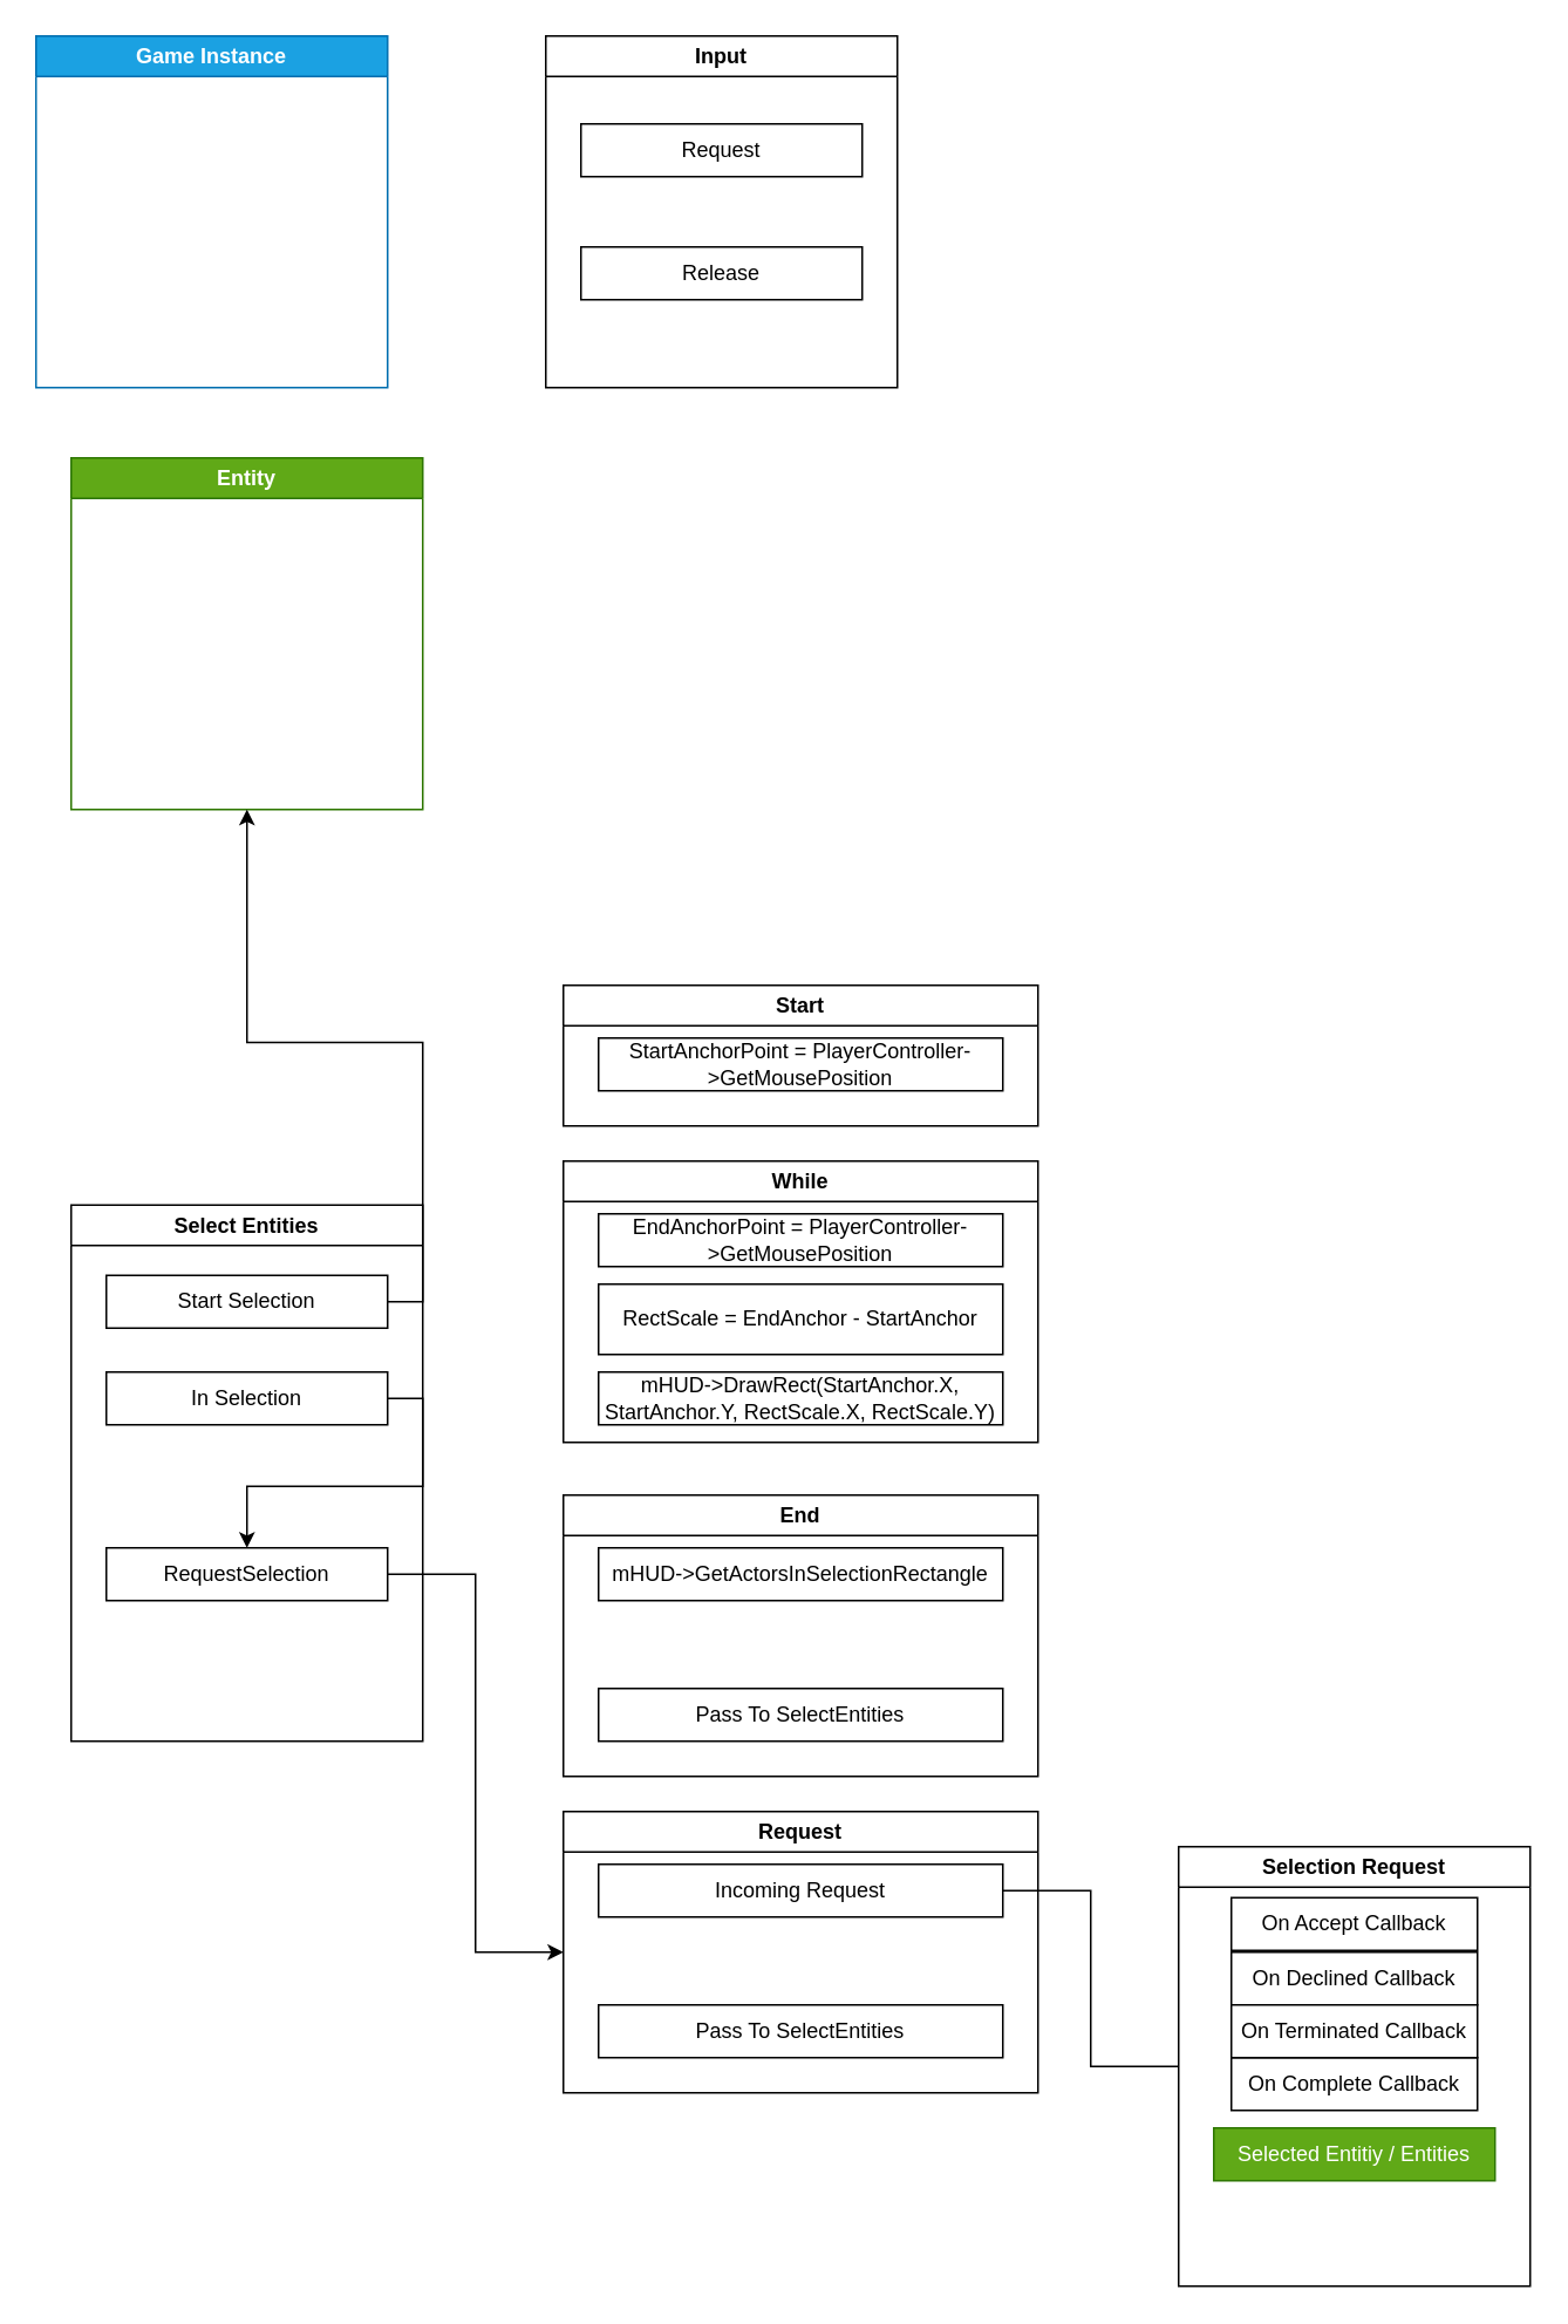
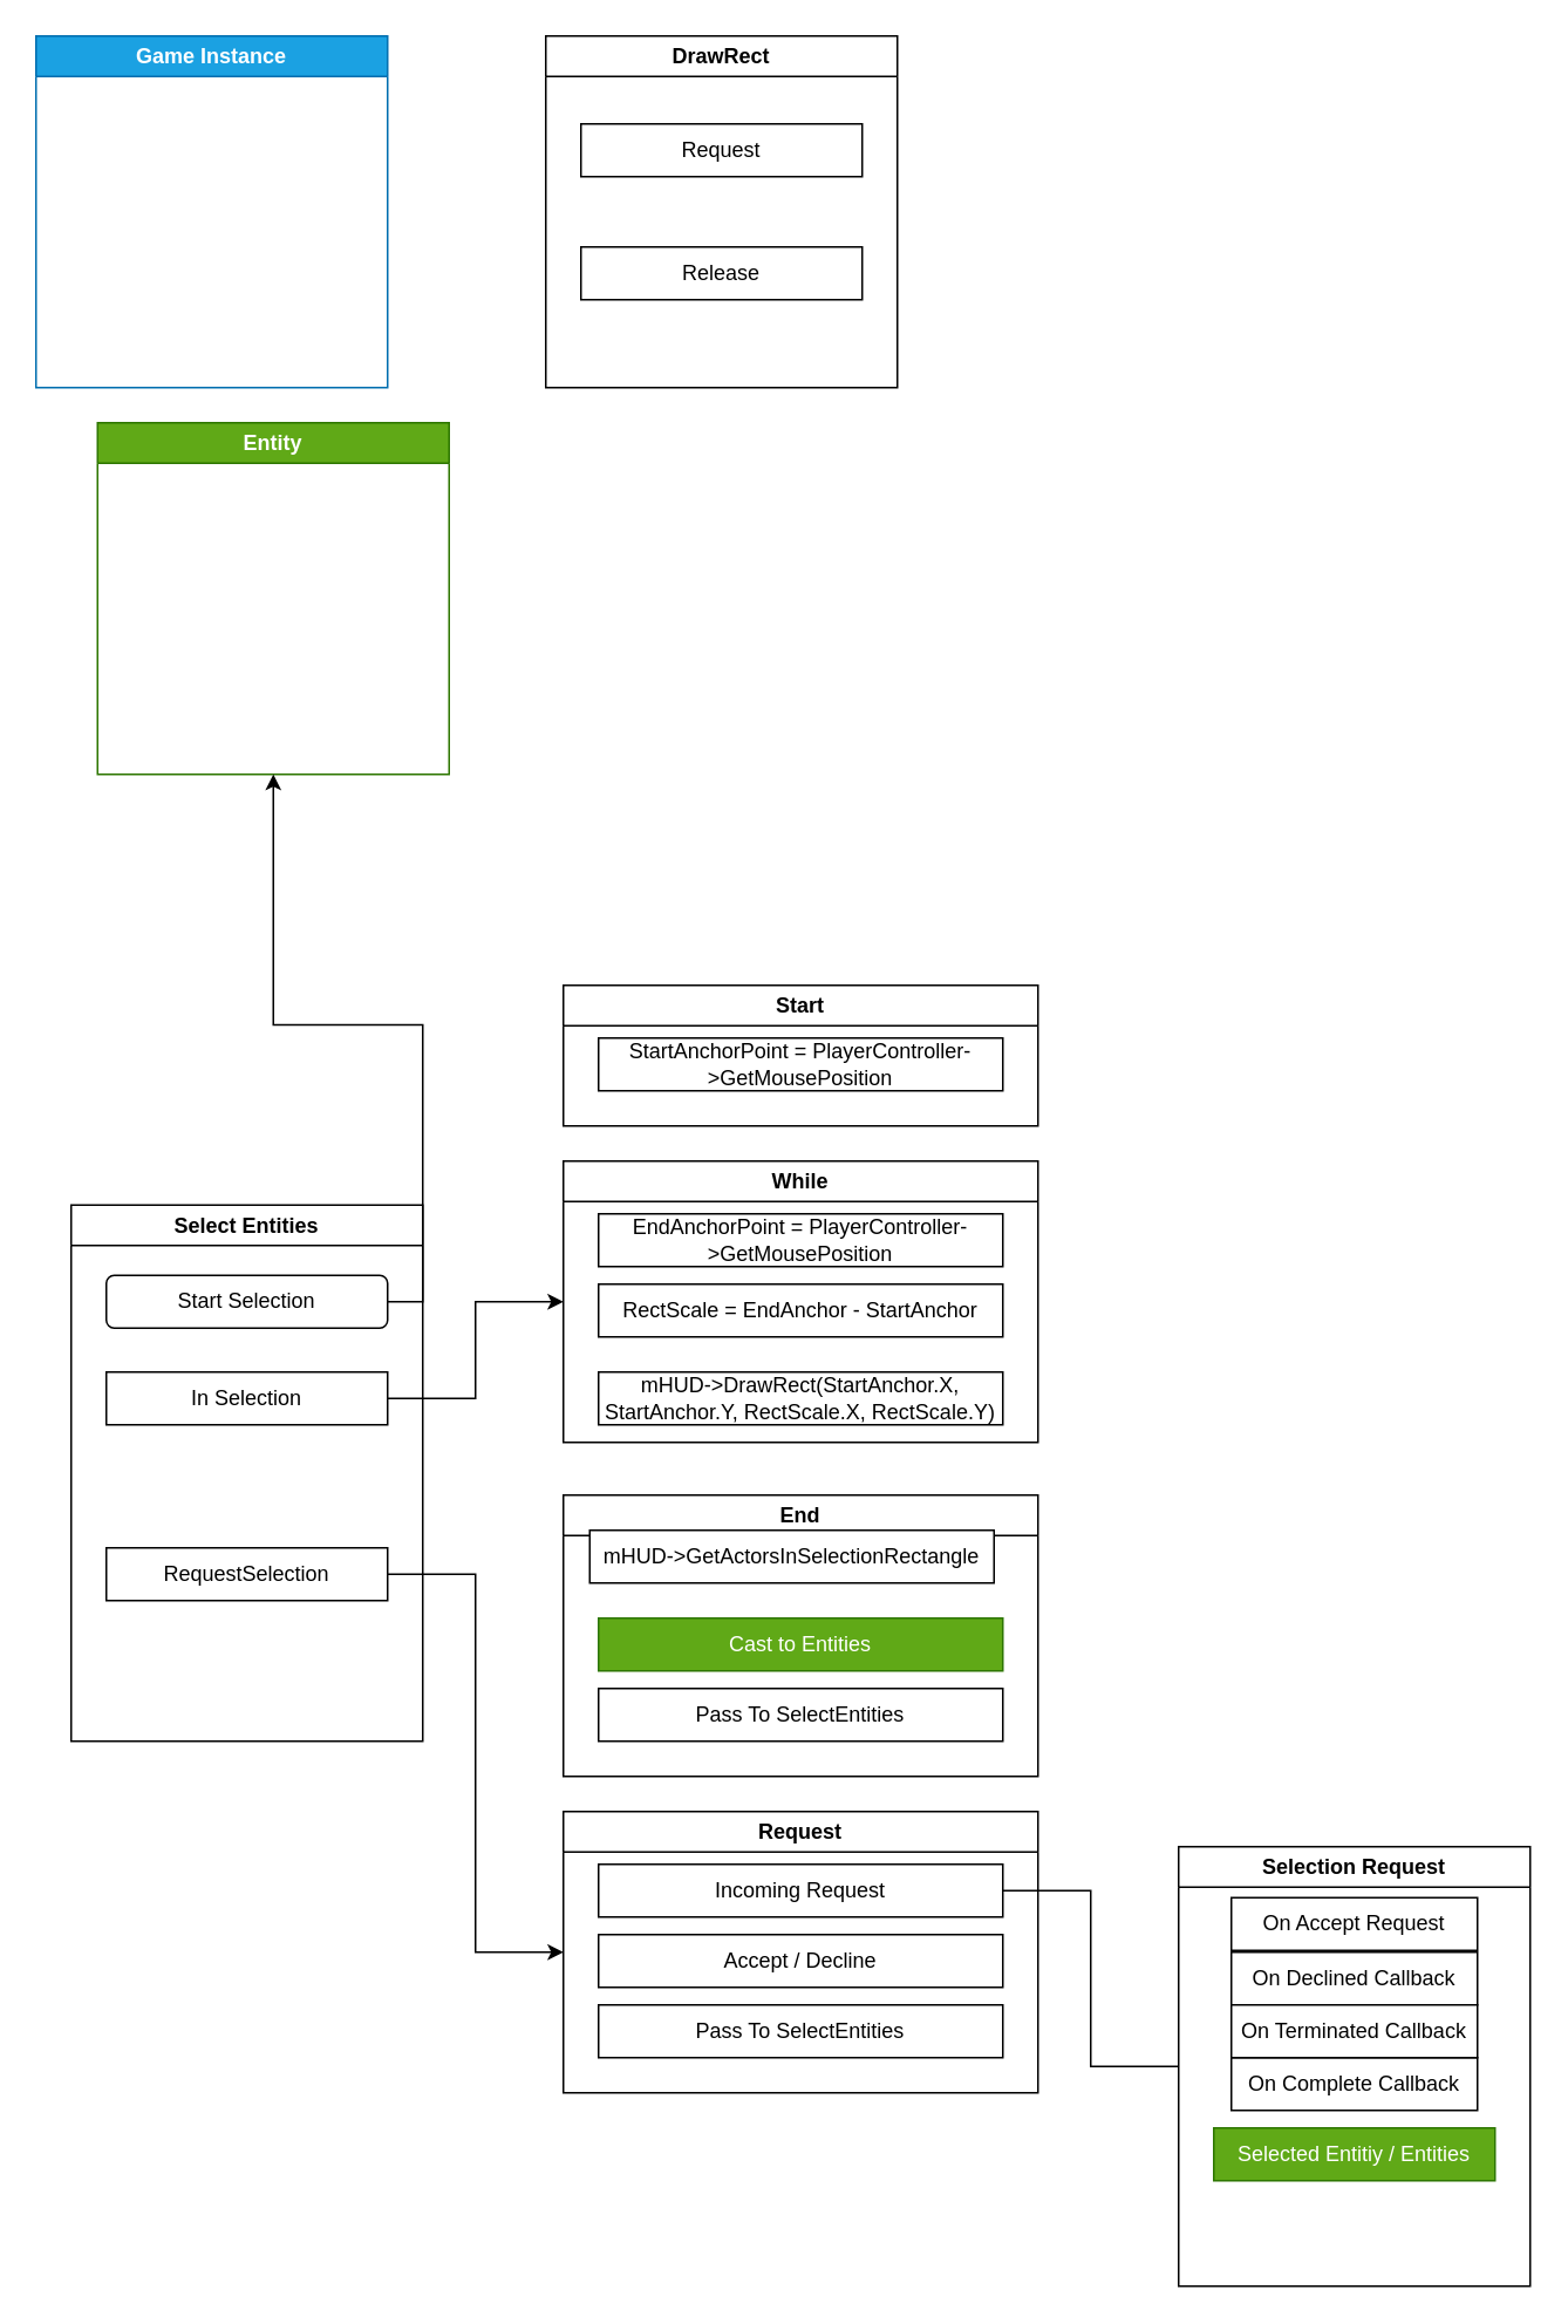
- <mxCell id="4" value="Input" style="swimlane;whiteSpace=wrap;html=1;" vertex="1" parent="1"><mxGeometry x="310" y="20" width="200" height="200" as="geometry" /></mxCell>
+ <mxCell id="4" value="DrawRect" style="swimlane;whiteSpace=wrap;html=1;" vertex="1" parent="1"><mxGeometry x="310" y="20" width="200" height="200" as="geometry" /></mxCell>
- <mxCell id="2" value="Entity" style="swimlane;whiteSpace=wrap;html=1;fillColor=#60a917;fontColor=#ffffff;strokeColor=#2D7600;" vertex="1" parent="1"><mxGeometry x="40" y="260" width="200" height="200" as="geometry" /></mxCell>
+ <mxCell id="2" value="Entity" style="swimlane;whiteSpace=wrap;html=1;fillColor=#60a917;fontColor=#ffffff;strokeColor=#2D7600;" vertex="1" parent="1"><mxGeometry x="55" y="240" width="200" height="200" as="geometry" /></mxCell>
- <mxCell id="8" value="Start Selection" style="rounded=0;whiteSpace=wrap;html=1;" vertex="1" parent="7"><mxGeometry x="20" y="40" width="160" height="30" as="geometry" /></mxCell>
+ <mxCell id="8" value="Start Selection" style="whiteSpace=wrap;html=1;rounded=1;" vertex="1" parent="7"><mxGeometry x="20" y="40" width="160" height="30" as="geometry" /></mxCell>
- <mxCell id="21" value="RectScale = EndAnchor - StartAnchor" style="rounded=0;whiteSpace=wrap;html=1;" vertex="1" parent="18"><mxGeometry x="20" y="70" width="230" height="40" as="geometry" /></mxCell>
+ <mxCell id="21" value="RectScale = EndAnchor - StartAnchor" style="rounded=0;whiteSpace=wrap;html=1;" vertex="1" parent="18"><mxGeometry x="20" y="70" width="230" height="30" as="geometry" /></mxCell>
- <mxCell id="22" style="edgeStyle=orthogonalEdgeStyle;rounded=0;orthogonalLoop=1;jettySize=auto;html=1;exitX=1;exitY=0.5;exitDx=0;exitDy=0;" edge="1" parent="1" source="9" target="10"><mxGeometry relative="1" as="geometry" /></mxCell>
+ <mxCell id="22" style="edgeStyle=orthogonalEdgeStyle;rounded=0;orthogonalLoop=1;jettySize=auto;html=1;exitX=1;exitY=0.5;exitDx=0;exitDy=0;entryX=0;entryY=0.5;entryDx=0;entryDy=0;" edge="1" parent="1" source="9" target="18"><mxGeometry relative="1" as="geometry" /></mxCell>
- <mxCell id="12" value="mHUD-&amp;gt;GetActorsInSelectionRectangle" style="rounded=0;whiteSpace=wrap;html=1;" vertex="1" parent="11"><mxGeometry x="20" y="30" width="230" height="30" as="geometry" /></mxCell>
+ <mxCell id="12" value="mHUD-&amp;gt;GetActorsInSelectionRectangle" style="rounded=0;whiteSpace=wrap;html=1;" vertex="1" parent="11"><mxGeometry x="15" y="20" width="230" height="30" as="geometry" /></mxCell>
+ <mxCell id="13" value="Cast to Entities" style="rounded=0;whiteSpace=wrap;html=1;fillColor=#60a917;fontColor=#ffffff;strokeColor=#2D7600;" vertex="1" parent="11"><mxGeometry x="20" y="70" width="230" height="30" as="geometry" /></mxCell>
- <mxCell id="30" value="On Accept Callback" style="rounded=0;whiteSpace=wrap;html=1;" vertex="1" parent="28"><mxGeometry x="30" y="29" width="140" height="30" as="geometry" /></mxCell>
+ <mxCell id="30" value="On Accept Request" style="rounded=0;whiteSpace=wrap;html=1;" vertex="1" parent="28"><mxGeometry x="30" y="29" width="140" height="30" as="geometry" /></mxCell>
+ <mxCell id="25" value="Accept / Decline" style="rounded=0;whiteSpace=wrap;html=1;" vertex="1" parent="23"><mxGeometry x="20" y="70" width="230" height="30" as="geometry" /></mxCell>
